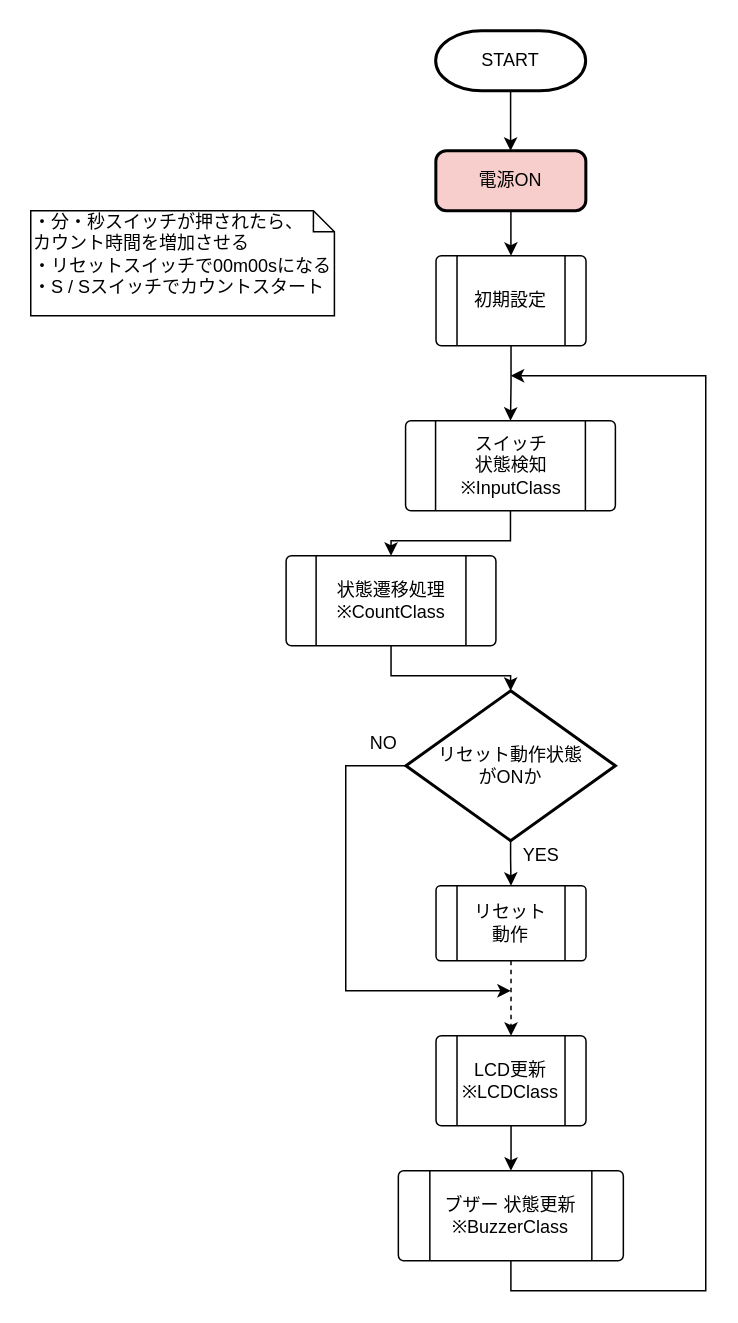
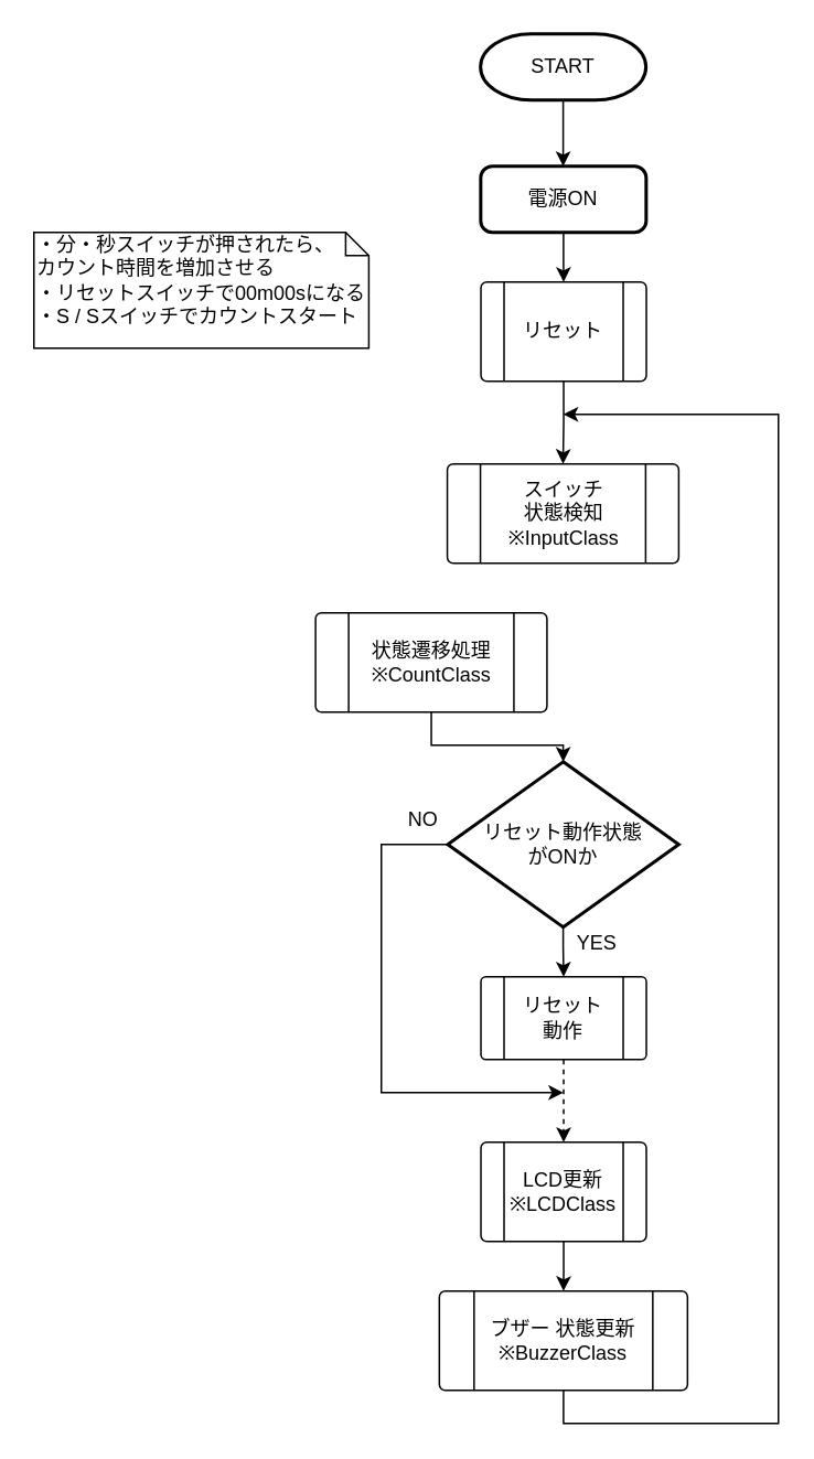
- <mxCell id="5" value="電源ON" style="rounded=1;whiteSpace=wrap;html=1;absoluteArcSize=1;arcSize=14;strokeWidth=2;fillColor=#f8cecc;" parent="1" vertex="1"><mxGeometry x="290.06" y="100" width="100" height="40" as="geometry" /></mxCell>
+ <mxCell id="5" value="電源ON" style="rounded=1;whiteSpace=wrap;html=1;absoluteArcSize=1;arcSize=14;strokeWidth=2;" parent="1" vertex="1"><mxGeometry x="290.06" y="100" width="100" height="40" as="geometry" /></mxCell>
- <mxCell id="14" value="初期設定" style="verticalLabelPosition=middle;verticalAlign=middle;html=1;shape=process;whiteSpace=wrap;rounded=1;size=0.14;arcSize=6;labelPosition=center;align=center;" vertex="1" parent="1"><mxGeometry x="290.18" y="170" width="100" height="60" as="geometry" /></mxCell>
+ <mxCell id="14" value="リセット" style="verticalLabelPosition=middle;verticalAlign=middle;html=1;shape=process;whiteSpace=wrap;rounded=1;size=0.14;arcSize=6;labelPosition=center;align=center;" vertex="1" parent="1"><mxGeometry x="290.18" y="170" width="100" height="60" as="geometry" /></mxCell>
- <mxCell id="7" value="" style="edgeStyle=orthogonalEdgeStyle;rounded=0;orthogonalLoop=1;jettySize=auto;html=1;exitX=0.5;exitY=1;exitDx=0;exitDy=0;entryX=0.5;entryY=0;entryDx=0;entryDy=0;" parent="1" source="8" target="16" edge="1"><mxGeometry relative="1" as="geometry"><mxPoint x="340" y="320" as="sourcePoint" /><mxPoint x="340.18" y="400" as="targetPoint" /></mxGeometry></mxCell>
